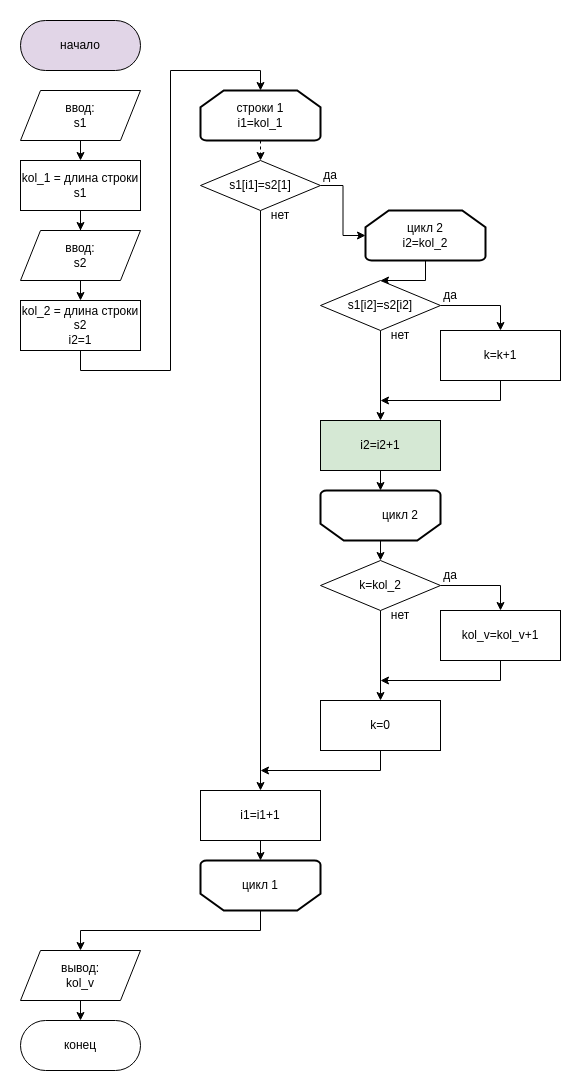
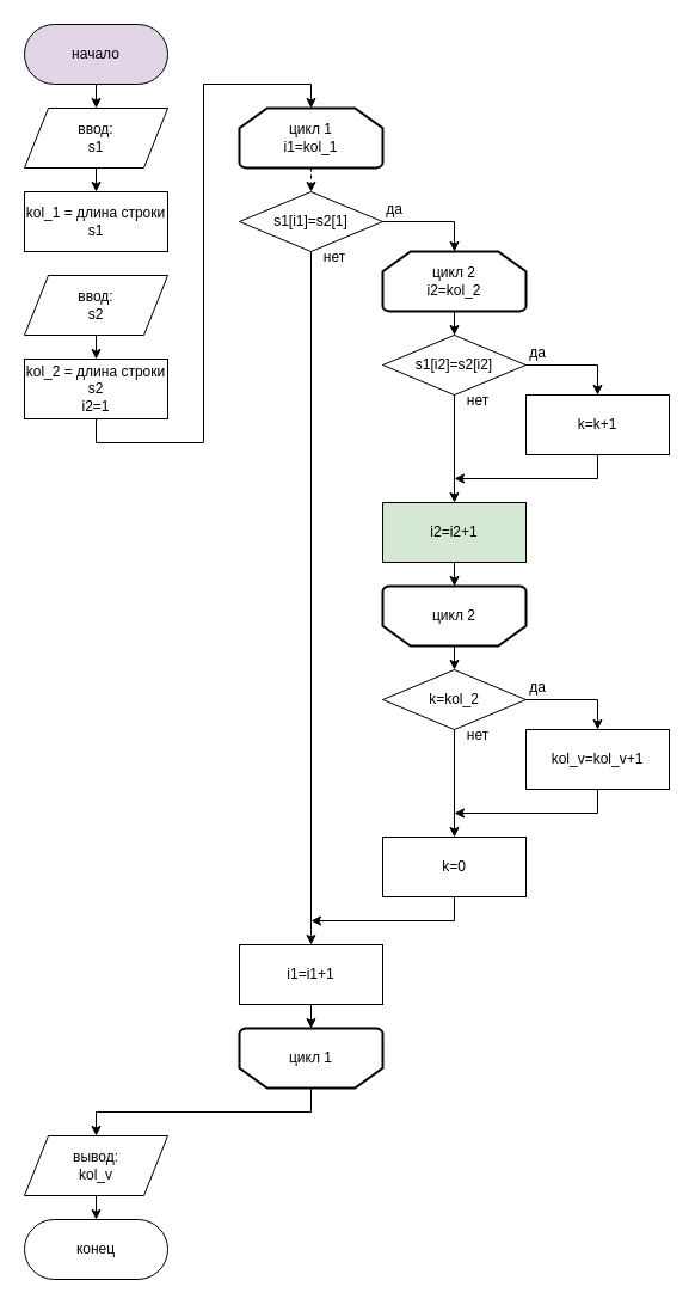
+ <mxCell id="2" style="edgeStyle=orthogonalEdgeStyle;rounded=0;orthogonalLoop=1;jettySize=auto;html=1;exitX=0.5;exitY=1;exitDx=0;exitDy=0;entryX=0.5;entryY=0;entryDx=0;entryDy=0;" edge="1" parent="1" source="3" target="6"><mxGeometry relative="1" as="geometry" /></mxCell>
- <mxCell id="13" value="строки 1&lt;br&gt;i1=kol_1" style="strokeWidth=2;html=1;shape=mxgraph.flowchart.loop_limit;whiteSpace=wrap;" vertex="1" parent="1"><mxGeometry x="200" y="90" width="120" height="50" as="geometry" /></mxCell>
+ <mxCell id="13" value="цикл 1&lt;br&gt;i1=kol_1" style="strokeWidth=2;html=1;shape=mxgraph.flowchart.loop_limit;whiteSpace=wrap;" vertex="1" parent="1"><mxGeometry x="200" y="90" width="120" height="50" as="geometry" /></mxCell>
- <mxCell id="7" style="edgeStyle=orthogonalEdgeStyle;rounded=0;orthogonalLoop=1;jettySize=auto;html=1;exitX=0.5;exitY=1;exitDx=0;exitDy=0;" edge="1" parent="1" source="8" target="11"><mxGeometry relative="1" as="geometry" /></mxCell>
- <mxCell id="18" value="цикл 2&lt;br&gt;i2=kol_2" style="strokeWidth=2;html=1;shape=mxgraph.flowchart.loop_limit;whiteSpace=wrap;" vertex="1" parent="1"><mxGeometry x="365" y="210" width="120" height="50" as="geometry" /></mxCell>
+ <mxCell id="18" value="цикл 2&lt;br&gt;i2=kol_2" style="strokeWidth=2;html=1;shape=mxgraph.flowchart.loop_limit;whiteSpace=wrap;" vertex="1" parent="1"><mxGeometry x="320" y="210" width="120" height="50" as="geometry" /></mxCell>
- <mxCell id="30" value="цикл 2" style="text;html=1;strokeColor=none;fillColor=none;align=center;verticalAlign=middle;whiteSpace=wrap;rounded=0;" vertex="1" parent="1"><mxGeometry x="370" y="500" width="60" height="30" as="geometry" /></mxCell>
+ <mxCell id="30" value="цикл 2" style="text;html=1;strokeColor=none;fillColor=none;align=center;verticalAlign=middle;whiteSpace=wrap;rounded=0;" vertex="1" parent="1"><mxGeometry x="350" y="500" width="60" height="30" as="geometry" /></mxCell>
